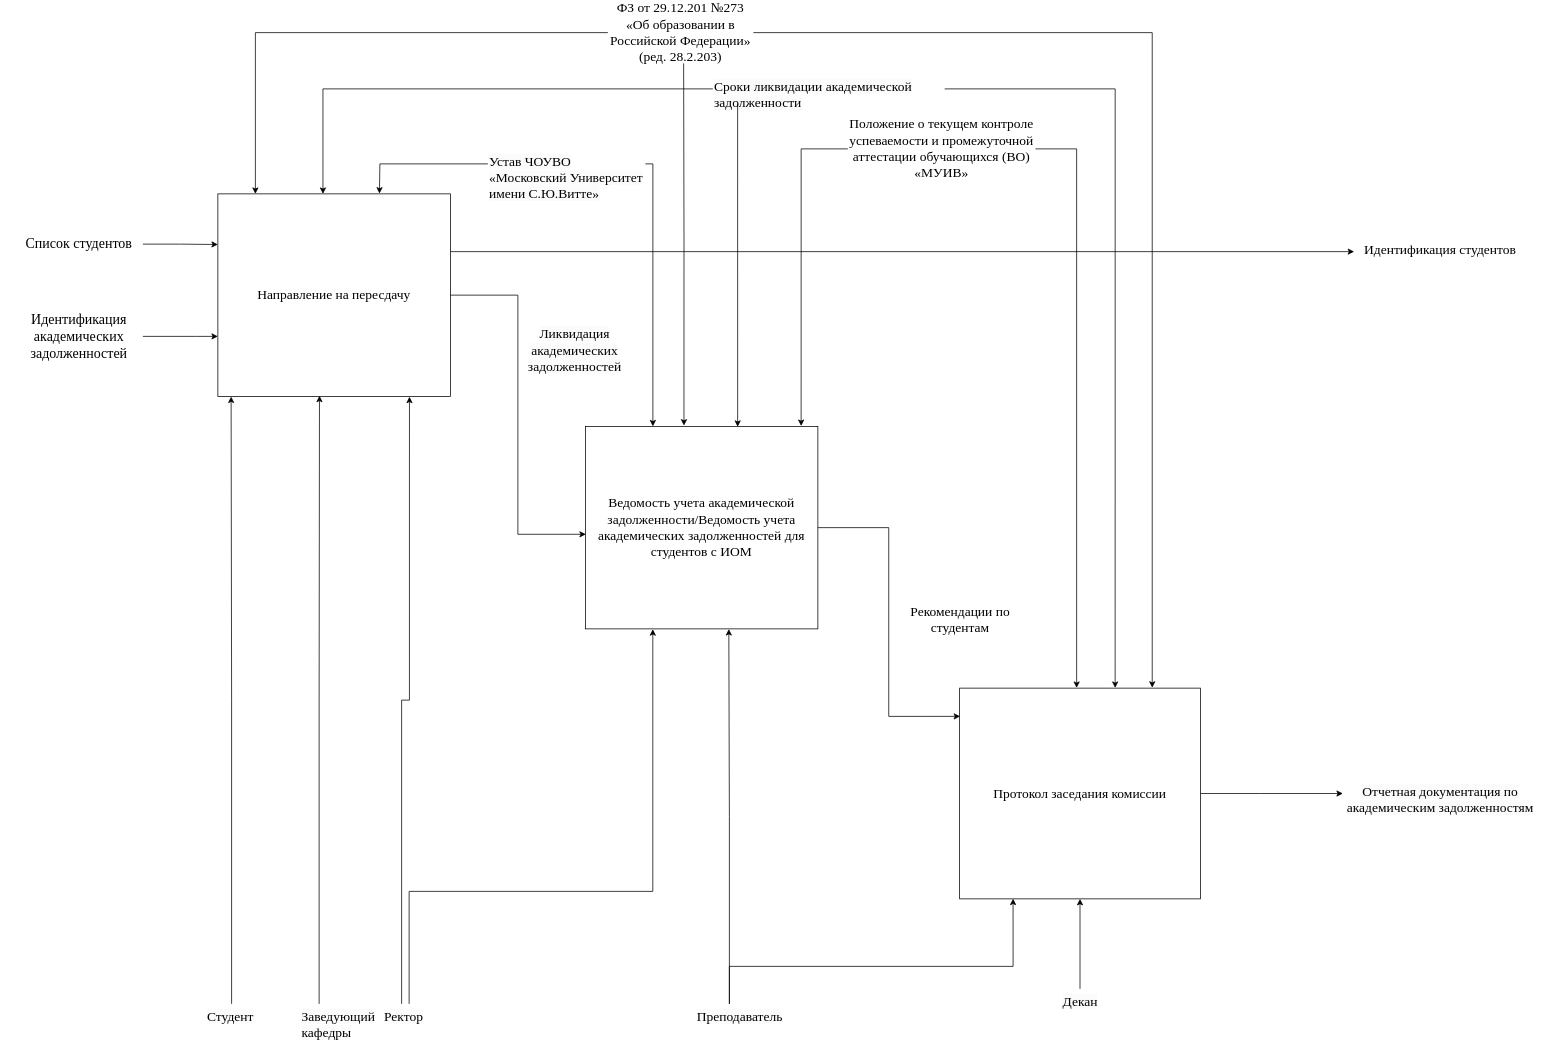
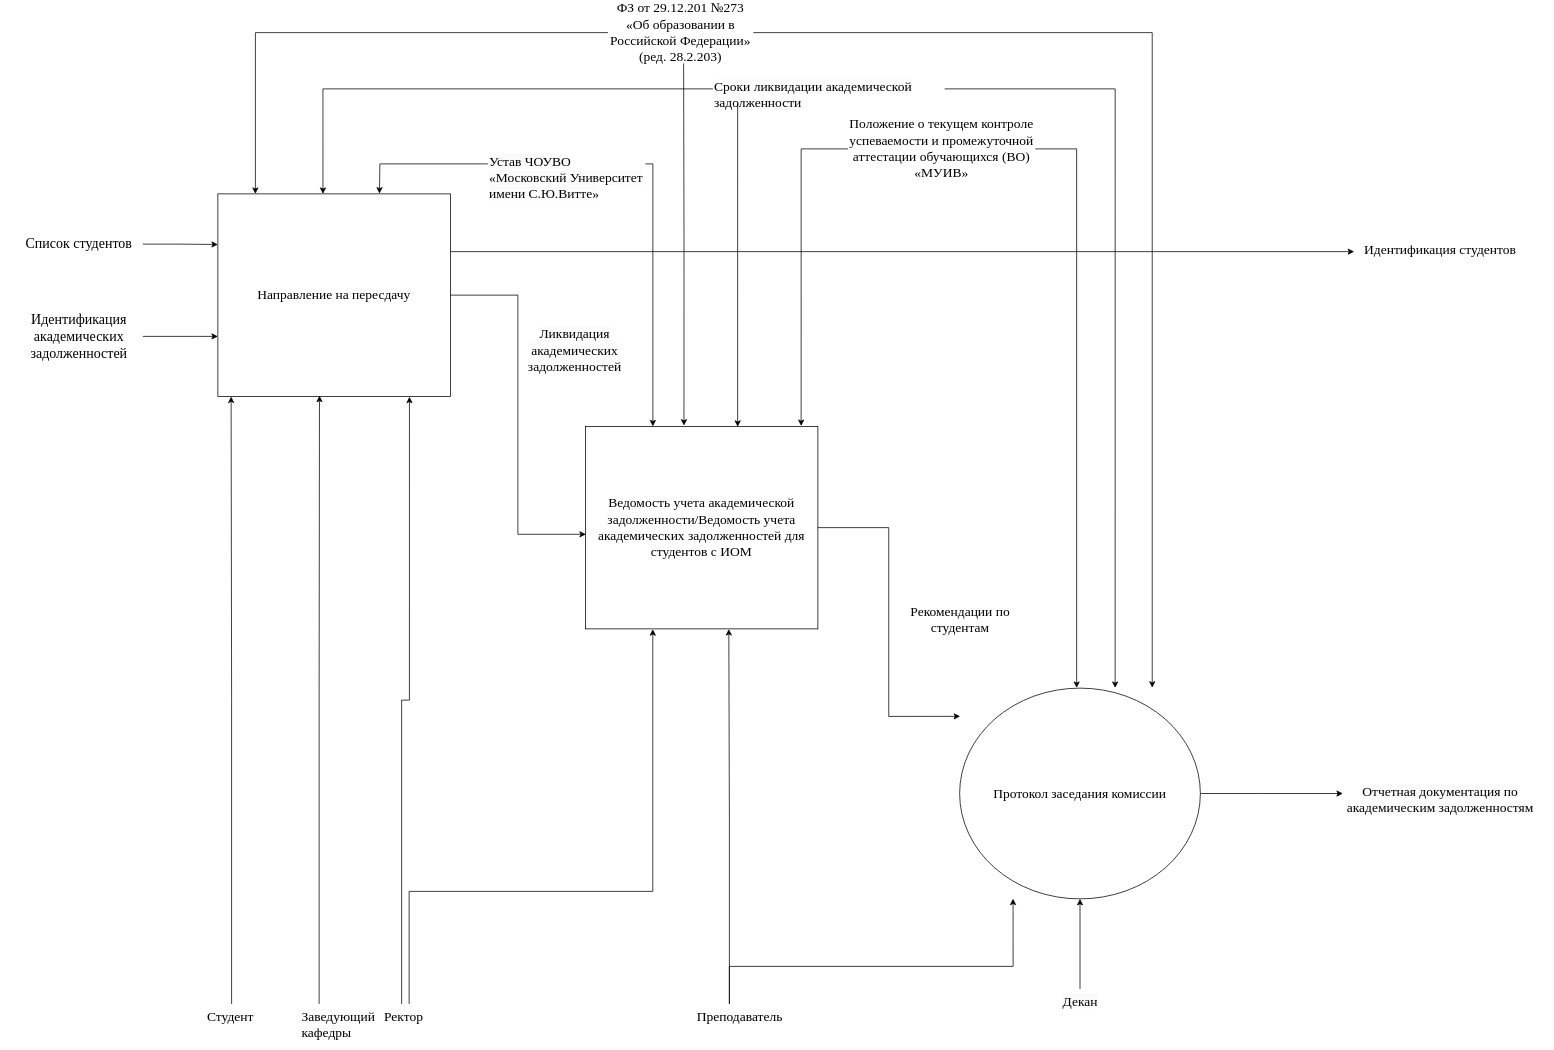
- <mxCell id="16" value="&lt;font face=&quot;Times New Roman&quot;&gt;&lt;span style=&quot;text-align: start; caret-color: rgb(51, 144, 236); white-space-collapse: preserve; background-color: rgb(255, 255, 255);&quot;&gt;&lt;font&gt;Протокол заседания комиссии&lt;/font&gt;&lt;/span&gt;&lt;/font&gt;" style="rounded=0;whiteSpace=wrap;html=1;fontSize=18;" parent="1" vertex="1"><mxGeometry x="1279" y="909" width="321" height="281" as="geometry" /></mxCell>
+ <mxCell id="16" value="&lt;font face=&quot;Times New Roman&quot;&gt;&lt;span style=&quot;text-align: start; caret-color: rgb(51, 144, 236); white-space-collapse: preserve; background-color: rgb(255, 255, 255);&quot;&gt;&lt;font&gt;Протокол заседания комиссии&lt;/font&gt;&lt;/span&gt;&lt;/font&gt;" style="ellipse;whiteSpace=wrap;html=1;fontSize=18;" parent="1" vertex="1"><mxGeometry x="1279" y="909" width="321" height="281" as="geometry" /></mxCell>
